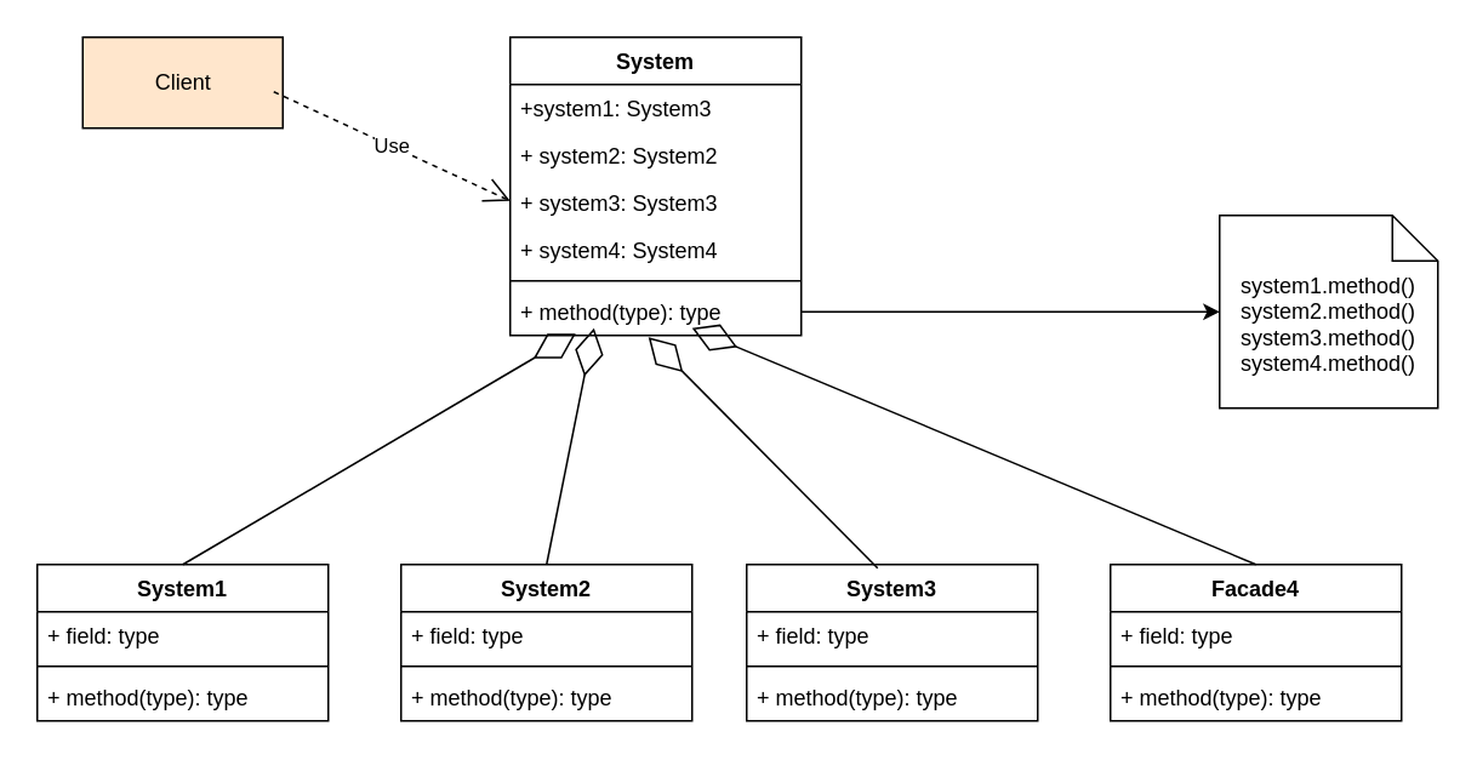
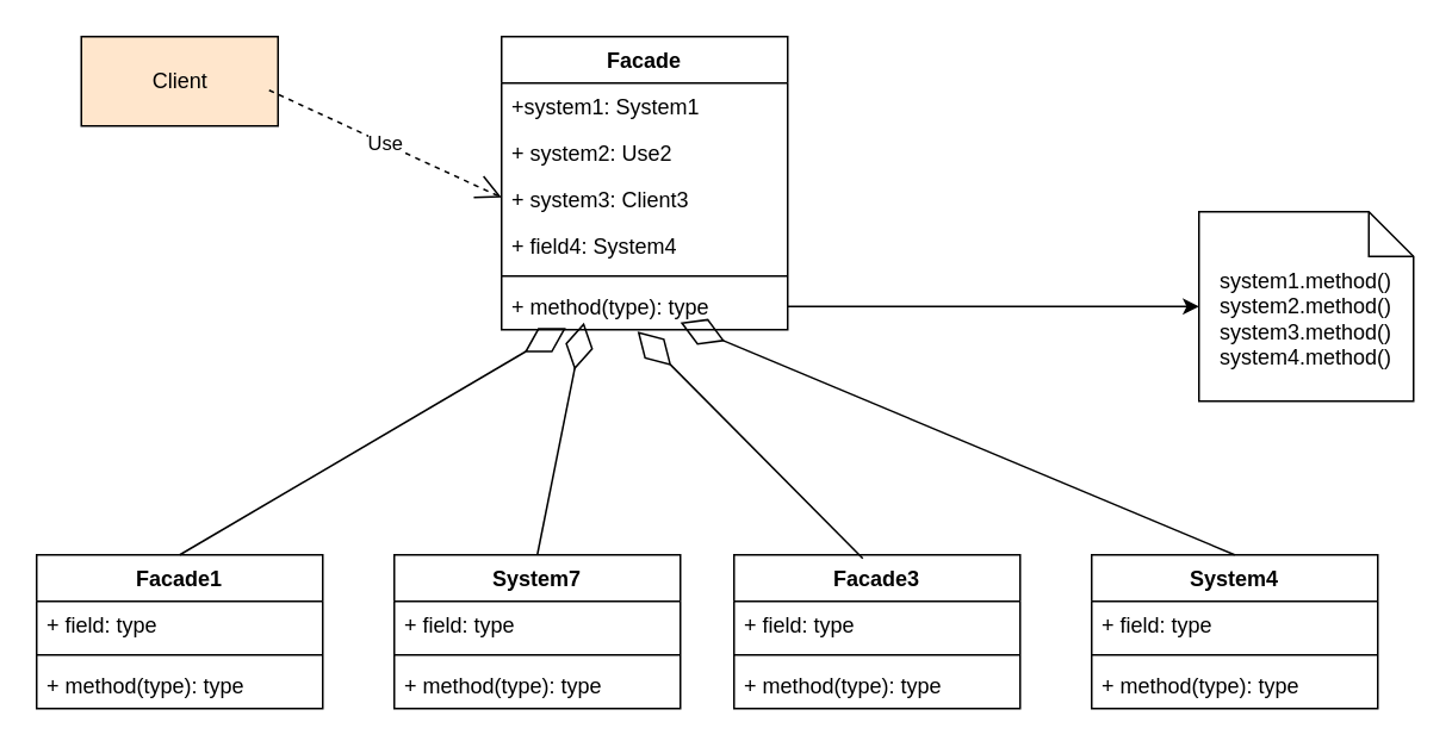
- <mxCell id="19" value="System" style="swimlane;fontStyle=1;align=center;verticalAlign=top;childLayout=stackLayout;horizontal=1;startSize=26;horizontalStack=0;resizeParent=1;resizeParentMax=0;resizeLast=0;collapsible=1;marginBottom=0;" vertex="1" parent="1"><mxGeometry x="280" y="20" width="160" height="164" as="geometry" /></mxCell>
+ <mxCell id="19" value="Facade" style="swimlane;fontStyle=1;align=center;verticalAlign=top;childLayout=stackLayout;horizontal=1;startSize=26;horizontalStack=0;resizeParent=1;resizeParentMax=0;resizeLast=0;collapsible=1;marginBottom=0;" vertex="1" parent="1"><mxGeometry x="280" y="20" width="160" height="164" as="geometry" /></mxCell>
- <mxCell id="20" value="+system1: System3" style="text;strokeColor=none;fillColor=none;align=left;verticalAlign=top;spacingLeft=4;spacingRight=4;overflow=hidden;rotatable=0;points=[[0,0.5],[1,0.5]];portConstraint=eastwest;" vertex="1" parent="19"><mxGeometry y="26" width="160" height="26" as="geometry" /></mxCell>
+ <mxCell id="20" value="+system1: System1" style="text;strokeColor=none;fillColor=none;align=left;verticalAlign=top;spacingLeft=4;spacingRight=4;overflow=hidden;rotatable=0;points=[[0,0.5],[1,0.5]];portConstraint=eastwest;" vertex="1" parent="19"><mxGeometry y="26" width="160" height="26" as="geometry" /></mxCell>
- <mxCell id="21" value="+ system2: System2" style="text;strokeColor=none;fillColor=none;align=left;verticalAlign=top;spacingLeft=4;spacingRight=4;overflow=hidden;rotatable=0;points=[[0,0.5],[1,0.5]];portConstraint=eastwest;" vertex="1" parent="19"><mxGeometry y="52" width="160" height="26" as="geometry" /></mxCell>
+ <mxCell id="21" value="+ system2: Use2" style="text;strokeColor=none;fillColor=none;align=left;verticalAlign=top;spacingLeft=4;spacingRight=4;overflow=hidden;rotatable=0;points=[[0,0.5],[1,0.5]];portConstraint=eastwest;" vertex="1" parent="19"><mxGeometry y="52" width="160" height="26" as="geometry" /></mxCell>
- <mxCell id="22" value="+ system3: System3" style="text;strokeColor=none;fillColor=none;align=left;verticalAlign=top;spacingLeft=4;spacingRight=4;overflow=hidden;rotatable=0;points=[[0,0.5],[1,0.5]];portConstraint=eastwest;" vertex="1" parent="19"><mxGeometry y="78" width="160" height="26" as="geometry" /></mxCell>
+ <mxCell id="22" value="+ system3: Client3" style="text;strokeColor=none;fillColor=none;align=left;verticalAlign=top;spacingLeft=4;spacingRight=4;overflow=hidden;rotatable=0;points=[[0,0.5],[1,0.5]];portConstraint=eastwest;" vertex="1" parent="19"><mxGeometry y="78" width="160" height="26" as="geometry" /></mxCell>
- <mxCell id="23" value="+ system4: System4" style="text;strokeColor=none;fillColor=none;align=left;verticalAlign=top;spacingLeft=4;spacingRight=4;overflow=hidden;rotatable=0;points=[[0,0.5],[1,0.5]];portConstraint=eastwest;" vertex="1" parent="19"><mxGeometry y="104" width="160" height="26" as="geometry" /></mxCell>
+ <mxCell id="23" value="+ field4: System4" style="text;strokeColor=none;fillColor=none;align=left;verticalAlign=top;spacingLeft=4;spacingRight=4;overflow=hidden;rotatable=0;points=[[0,0.5],[1,0.5]];portConstraint=eastwest;" vertex="1" parent="19"><mxGeometry y="104" width="160" height="26" as="geometry" /></mxCell>
- <mxCell id="2" value="System1" style="swimlane;fontStyle=1;align=center;verticalAlign=top;childLayout=stackLayout;horizontal=1;startSize=26;horizontalStack=0;resizeParent=1;resizeParentMax=0;resizeLast=0;collapsible=1;marginBottom=0;" vertex="1" parent="1"><mxGeometry x="20" y="310" width="160" height="86" as="geometry" /></mxCell>
+ <mxCell id="2" value="Facade1" style="swimlane;fontStyle=1;align=center;verticalAlign=top;childLayout=stackLayout;horizontal=1;startSize=26;horizontalStack=0;resizeParent=1;resizeParentMax=0;resizeLast=0;collapsible=1;marginBottom=0;" vertex="1" parent="1"><mxGeometry x="20" y="310" width="160" height="86" as="geometry" /></mxCell>
- <mxCell id="7" value="System2" style="swimlane;fontStyle=1;align=center;verticalAlign=top;childLayout=stackLayout;horizontal=1;startSize=26;horizontalStack=0;resizeParent=1;resizeParentMax=0;resizeLast=0;collapsible=1;marginBottom=0;" vertex="1" parent="1"><mxGeometry x="220" y="310" width="160" height="86" as="geometry" /></mxCell>
+ <mxCell id="7" value="System7" style="swimlane;fontStyle=1;align=center;verticalAlign=top;childLayout=stackLayout;horizontal=1;startSize=26;horizontalStack=0;resizeParent=1;resizeParentMax=0;resizeLast=0;collapsible=1;marginBottom=0;" vertex="1" parent="1"><mxGeometry x="220" y="310" width="160" height="86" as="geometry" /></mxCell>
- <mxCell id="11" value="System3" style="swimlane;fontStyle=1;align=center;verticalAlign=top;childLayout=stackLayout;horizontal=1;startSize=26;horizontalStack=0;resizeParent=1;resizeParentMax=0;resizeLast=0;collapsible=1;marginBottom=0;" vertex="1" parent="1"><mxGeometry x="410" y="310" width="160" height="86" as="geometry" /></mxCell>
+ <mxCell id="11" value="Facade3" style="swimlane;fontStyle=1;align=center;verticalAlign=top;childLayout=stackLayout;horizontal=1;startSize=26;horizontalStack=0;resizeParent=1;resizeParentMax=0;resizeLast=0;collapsible=1;marginBottom=0;" vertex="1" parent="1"><mxGeometry x="410" y="310" width="160" height="86" as="geometry" /></mxCell>
- <mxCell id="15" value="Facade4" style="swimlane;fontStyle=1;align=center;verticalAlign=top;childLayout=stackLayout;horizontal=1;startSize=26;horizontalStack=0;resizeParent=1;resizeParentMax=0;resizeLast=0;collapsible=1;marginBottom=0;" vertex="1" parent="1"><mxGeometry x="610" y="310" width="160" height="86" as="geometry" /></mxCell>
+ <mxCell id="15" value="System4" style="swimlane;fontStyle=1;align=center;verticalAlign=top;childLayout=stackLayout;horizontal=1;startSize=26;horizontalStack=0;resizeParent=1;resizeParentMax=0;resizeLast=0;collapsible=1;marginBottom=0;" vertex="1" parent="1"><mxGeometry x="610" y="310" width="160" height="86" as="geometry" /></mxCell>
